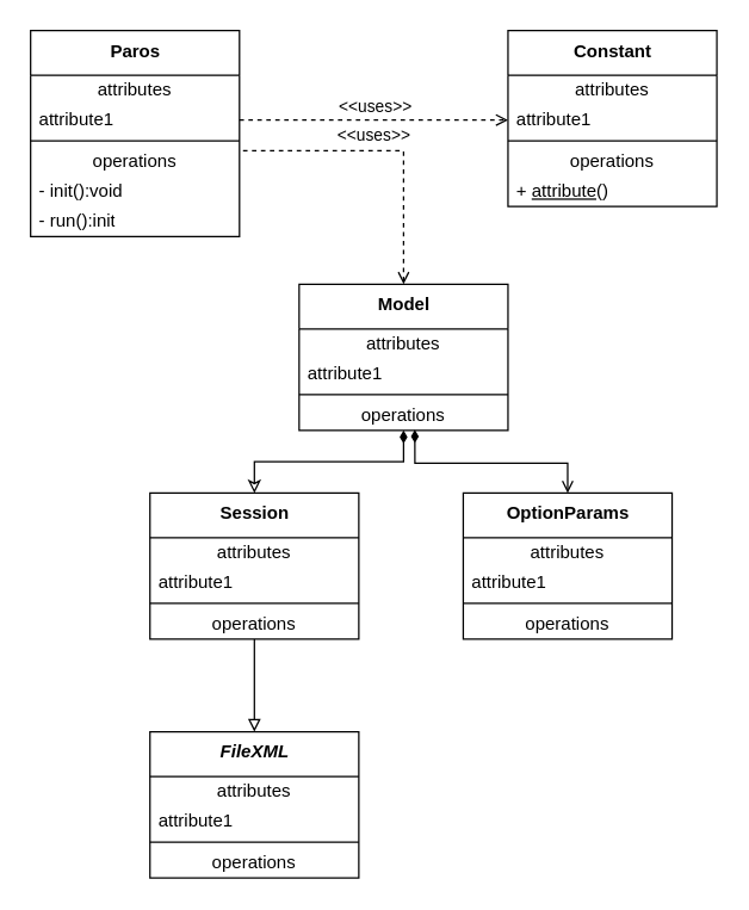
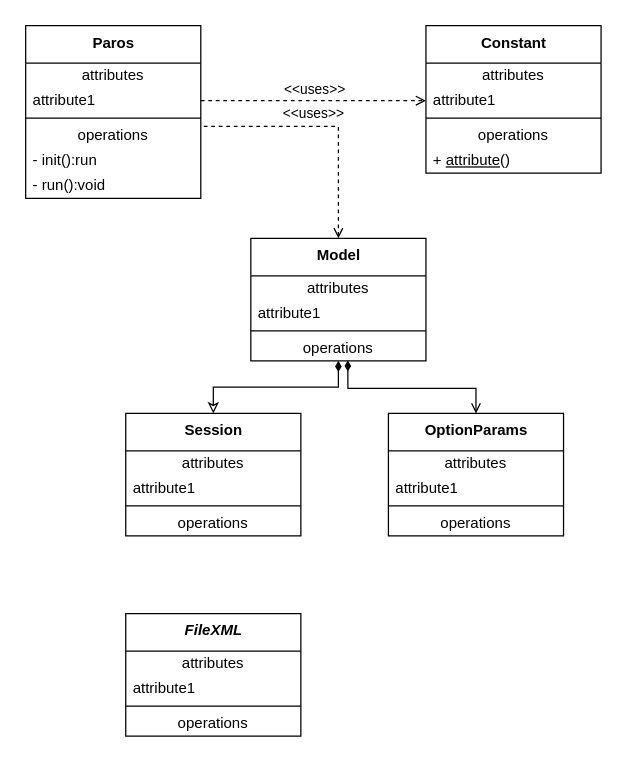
- <mxCell id="7" value="- init():void" style="text;html=1;strokeColor=none;fillColor=none;align=left;verticalAlign=middle;spacingLeft=4;spacingRight=4;overflow=hidden;rotatable=0;points=[[0,0.5],[1,0.5]];portConstraint=eastwest;" vertex="1" parent="2"><mxGeometry y="98" width="140" height="20" as="geometry" /></mxCell>
+ <mxCell id="7" value="- init():run" style="text;html=1;strokeColor=none;fillColor=none;align=left;verticalAlign=middle;spacingLeft=4;spacingRight=4;overflow=hidden;rotatable=0;points=[[0,0.5],[1,0.5]];portConstraint=eastwest;" vertex="1" parent="2"><mxGeometry y="98" width="140" height="20" as="geometry" /></mxCell>
- <mxCell id="8" value="- run():init" style="text;html=1;strokeColor=none;fillColor=none;align=left;verticalAlign=middle;spacingLeft=4;spacingRight=4;overflow=hidden;rotatable=0;points=[[0,0.5],[1,0.5]];portConstraint=eastwest;" vertex="1" parent="2"><mxGeometry y="118" width="140" height="20" as="geometry" /></mxCell>
+ <mxCell id="8" value="- run():void" style="text;html=1;strokeColor=none;fillColor=none;align=left;verticalAlign=middle;spacingLeft=4;spacingRight=4;overflow=hidden;rotatable=0;points=[[0,0.5],[1,0.5]];portConstraint=eastwest;" vertex="1" parent="2"><mxGeometry y="118" width="140" height="20" as="geometry" /></mxCell>
- <mxCell id="25" style="edgeStyle=orthogonalEdgeStyle;rounded=0;orthogonalLoop=1;jettySize=auto;html=1;entryX=0.5;entryY=0;entryDx=0;entryDy=0;startArrow=none;startFill=0;endArrow=block;endFill=0;strokeColor=#000000;" edge="1" parent="1" source="26" target="37"><mxGeometry relative="1" as="geometry" /></mxCell>
